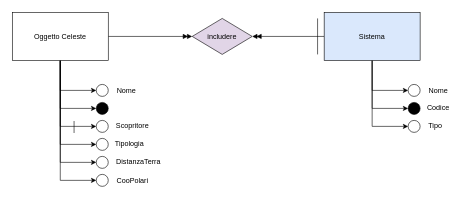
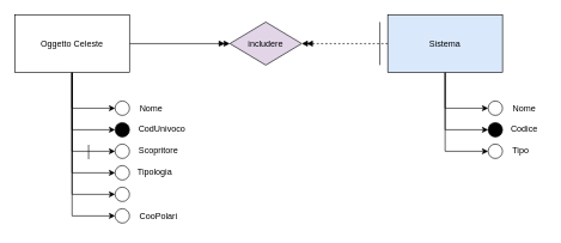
- <mxCell id="13" style="edgeStyle=orthogonalEdgeStyle;rounded=0;orthogonalLoop=1;jettySize=auto;html=1;entryX=1;entryY=0.5;entryDx=0;entryDy=0;endArrow=doubleBlock;endFill=1;" edge="1" parent="1" source="14" target="33"><mxGeometry relative="1" as="geometry" /></mxCell>
+ <mxCell id="13" style="edgeStyle=orthogonalEdgeStyle;rounded=0;orthogonalLoop=1;jettySize=auto;html=1;entryX=1;entryY=0.5;entryDx=0;entryDy=0;endArrow=doubleBlock;endFill=1;dashed=1;" edge="1" parent="1" source="14" target="33"><mxGeometry relative="1" as="geometry" /></mxCell>
+ <mxCell id="18" value="CodUnivoco" style="text;html=1;align=center;verticalAlign=middle;resizable=0;points=[];autosize=1;strokeColor=none;fillColor=none;" vertex="1" parent="1"><mxGeometry x="180" y="165" width="90" height="30" as="geometry" /></mxCell>
- <mxCell id="24" value="DistanzaTerra" style="text;html=1;align=center;verticalAlign=middle;resizable=0;points=[];autosize=1;strokeColor=none;fillColor=none;" vertex="1" parent="1"><mxGeometry x="180" y="255" width="100" height="30" as="geometry" /></mxCell>
